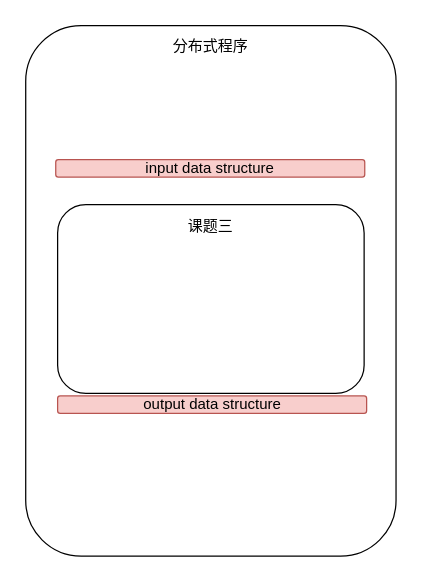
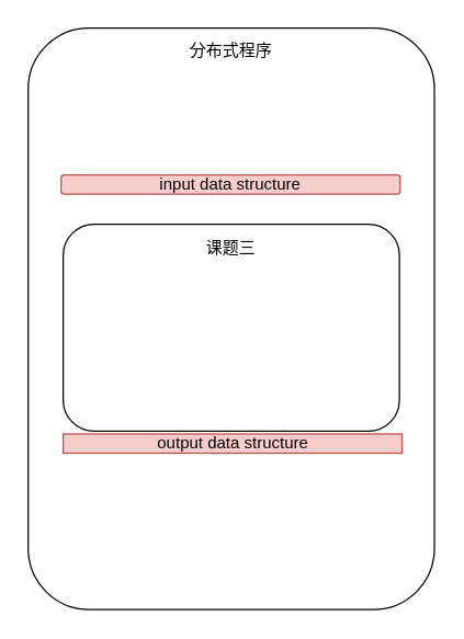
- <mxCell id="7" value="output data structure" style="rounded=1;whiteSpace=wrap;html=1;fillColor=#f8cecc;strokeColor=#b85450;" vertex="1" parent="1"><mxGeometry x="45.5" y="316" width="247" height="14" as="geometry" /></mxCell>
+ <mxCell id="7" value="output data structure" style="whiteSpace=wrap;html=1;fillColor=#f8cecc;strokeColor=#b85450;rounded=0;" vertex="1" parent="1"><mxGeometry x="45.5" y="316" width="247" height="14" as="geometry" /></mxCell>
